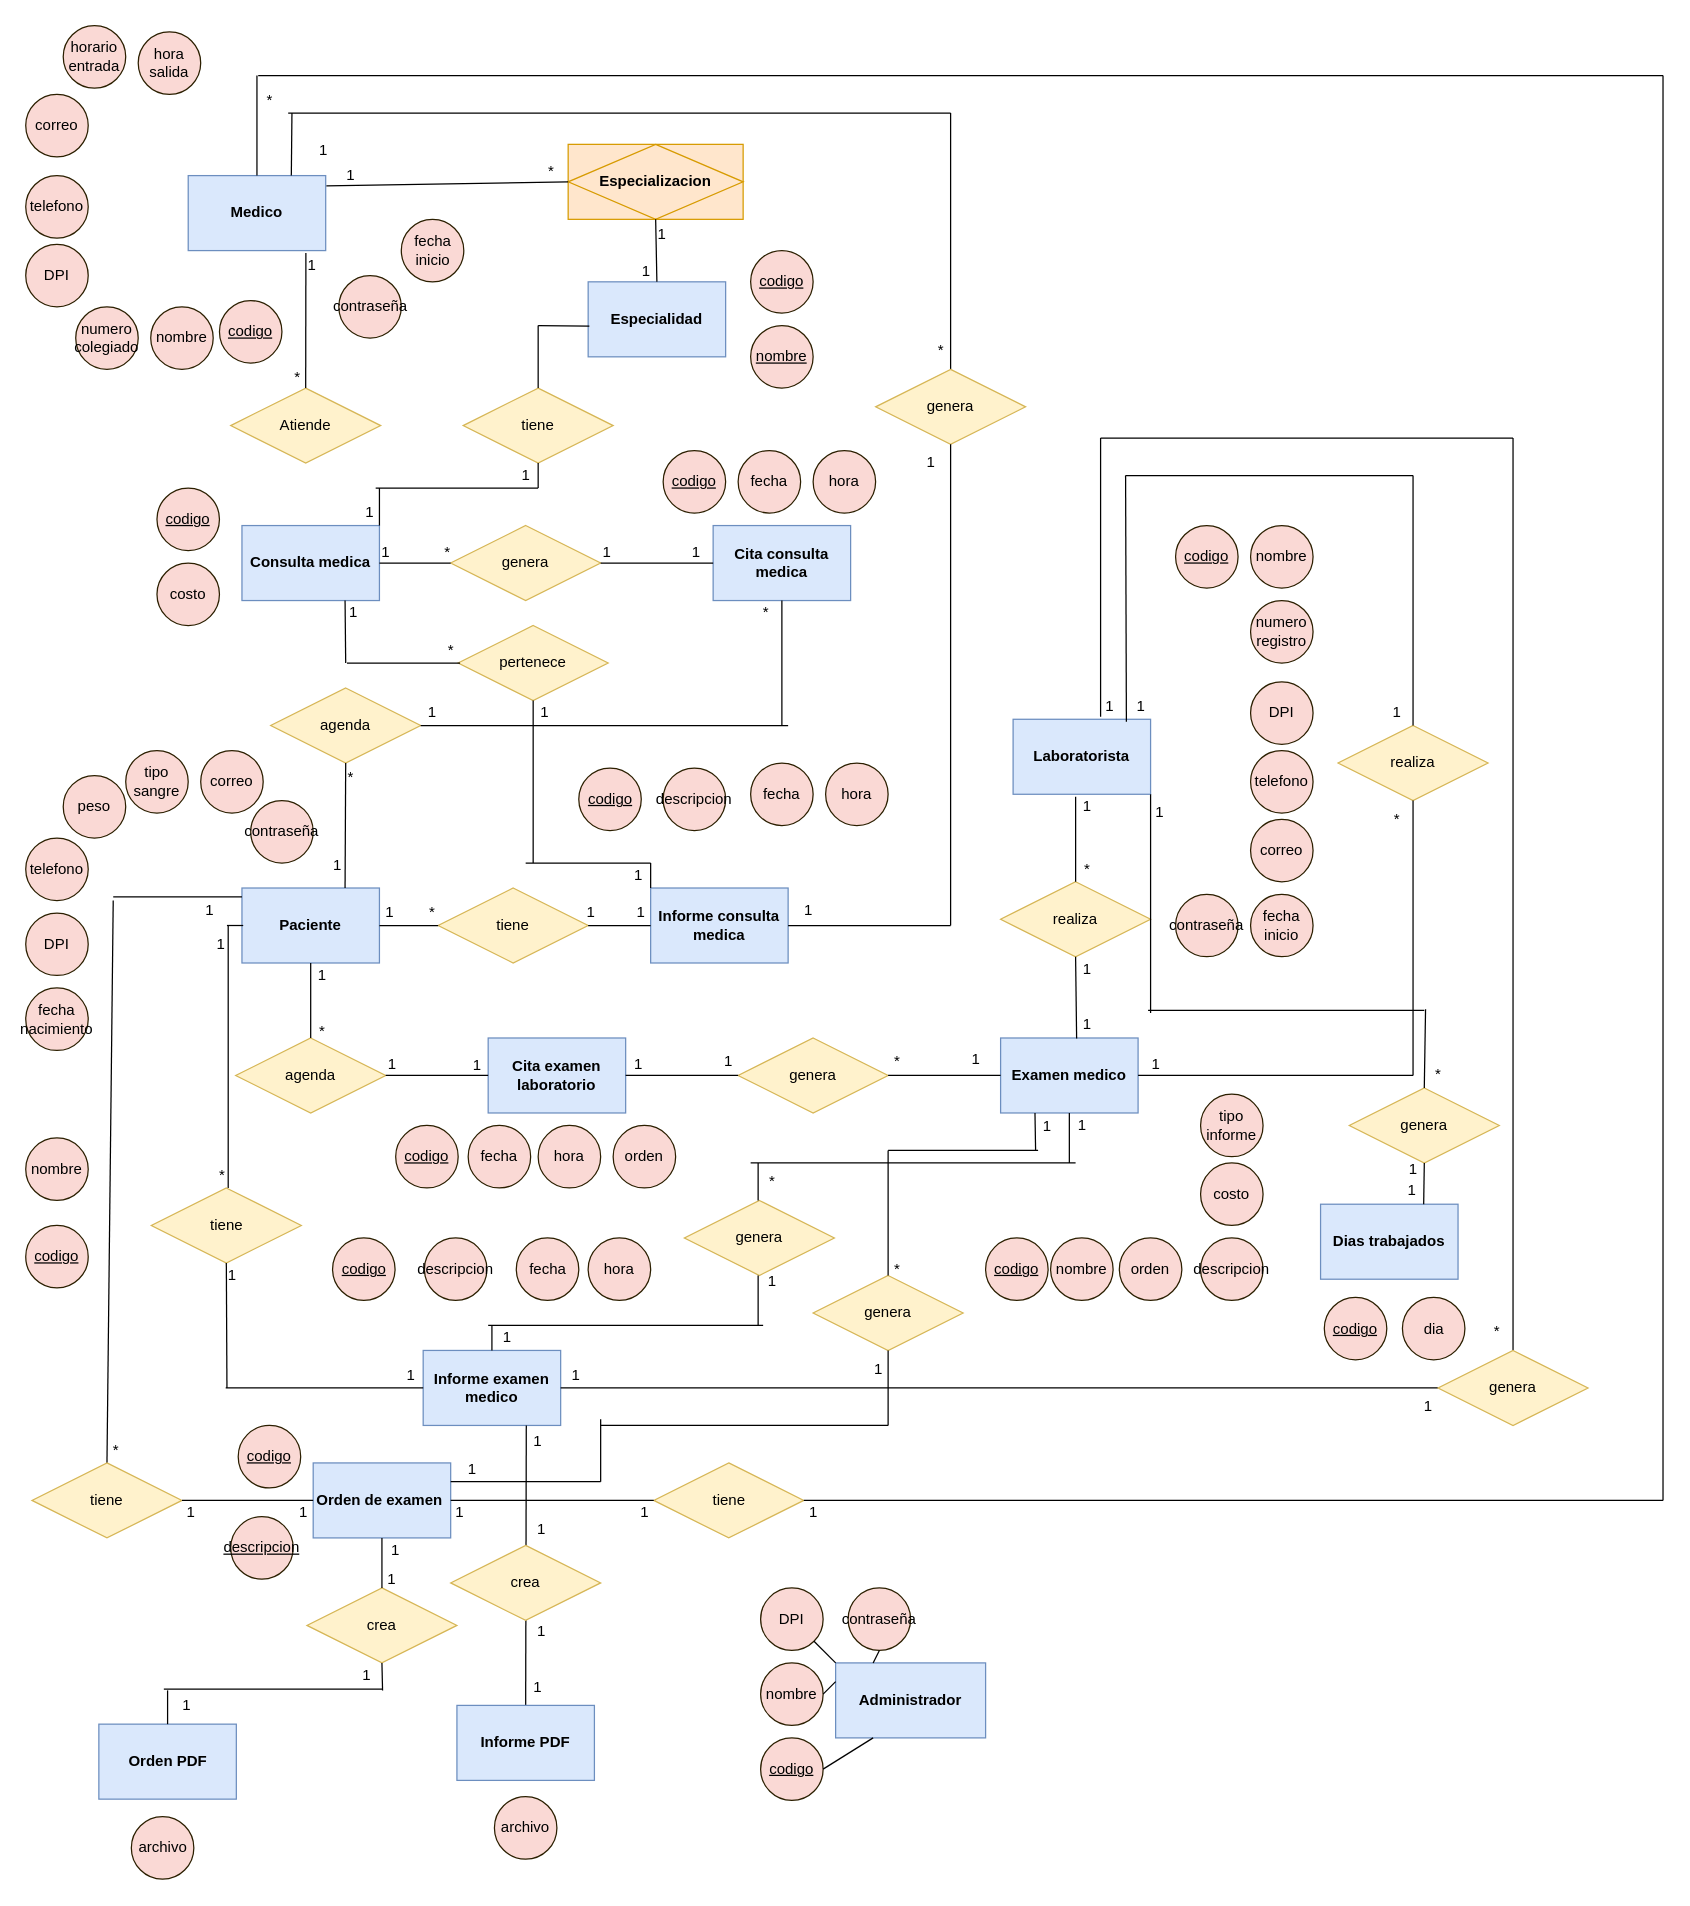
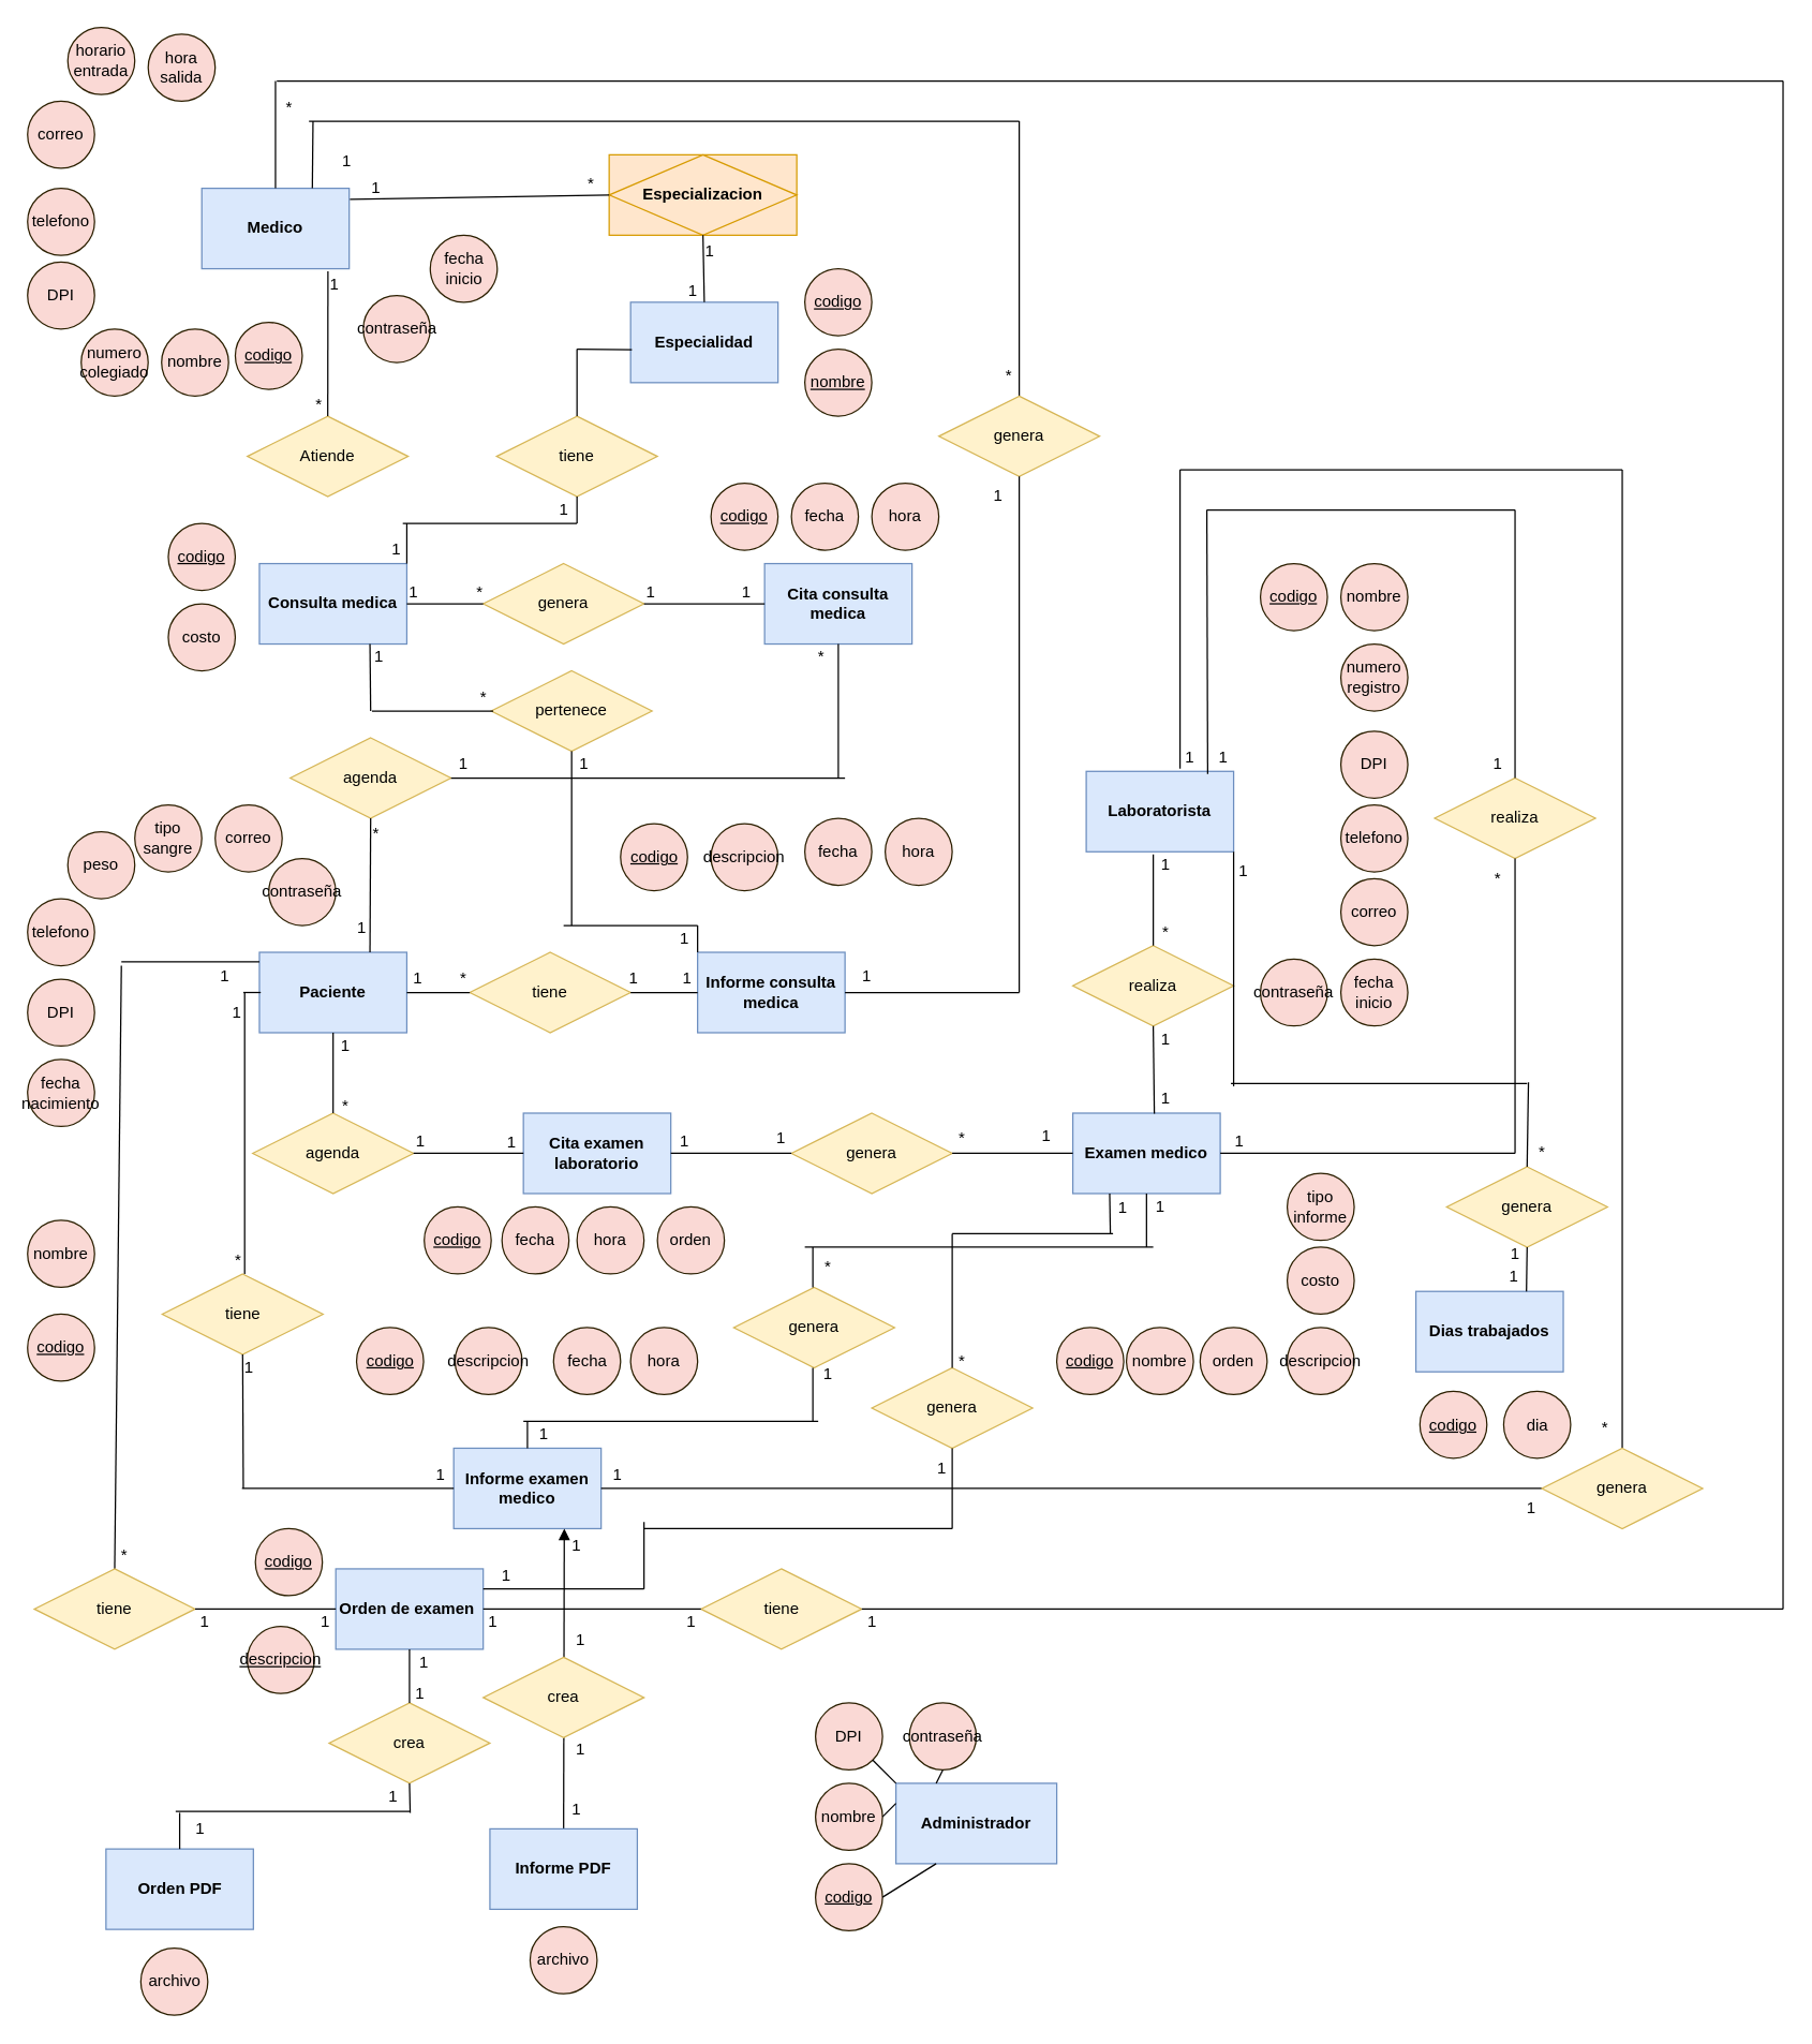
- <mxCell id="230" value="" style="endArrow=none;html=1;entryX=0.75;entryY=1;entryDx=0;entryDy=0;exitX=0.5;exitY=0;exitDx=0;exitDy=0;" edge="1" parent="1" source="231" target="12"><mxGeometry width="50" height="50" relative="1" as="geometry"><mxPoint x="421" y="1316" as="sourcePoint" /><mxPoint x="604" y="1113" as="targetPoint" /></mxGeometry></mxCell>
+ <mxCell id="230" value="" style="endArrow=block;html=1;entryX=0.75;entryY=1;entryDx=0;entryDy=0;exitX=0.5;exitY=0;exitDx=0;exitDy=0;" edge="1" parent="1" source="231" target="12"><mxGeometry width="50" height="50" relative="1" as="geometry"><mxPoint x="421" y="1316" as="sourcePoint" /><mxPoint x="604" y="1113" as="targetPoint" /></mxGeometry></mxCell>
